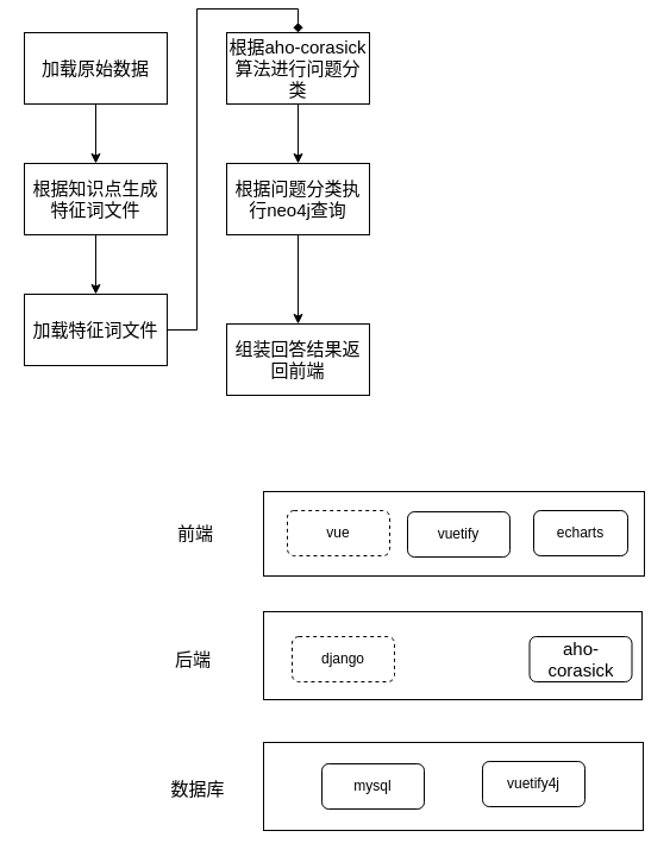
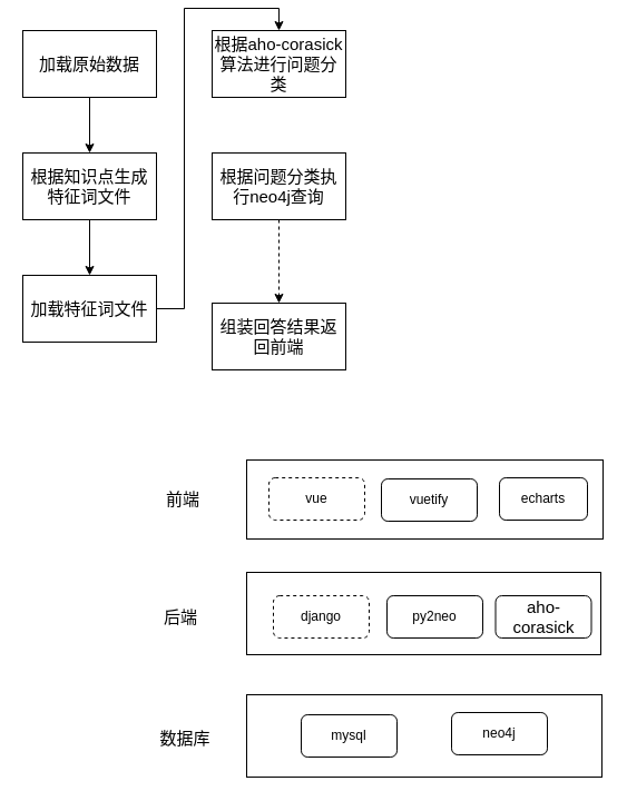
- <mxCell id="10" style="edgeStyle=orthogonalEdgeStyle;rounded=0;orthogonalLoop=1;jettySize=auto;html=1;exitX=1;exitY=0.5;exitDx=0;exitDy=0;entryX=0.5;entryY=0;entryDx=0;entryDy=0;endArrow=diamond;" edge="1" parent="1" source="11" target="3"><mxGeometry relative="1" as="geometry" /></mxCell>
+ <mxCell id="10" style="edgeStyle=orthogonalEdgeStyle;rounded=0;orthogonalLoop=1;jettySize=auto;html=1;exitX=1;exitY=0.5;exitDx=0;exitDy=0;entryX=0.5;entryY=0;entryDx=0;entryDy=0;" edge="1" parent="1" source="11" target="3"><mxGeometry relative="1" as="geometry" /></mxCell>
- <mxCell id="2" style="edgeStyle=orthogonalEdgeStyle;rounded=0;orthogonalLoop=1;jettySize=auto;html=1;exitX=0.5;exitY=1;exitDx=0;exitDy=0;entryX=0.5;entryY=0;entryDx=0;entryDy=0;" edge="1" parent="1" source="3" target="5"><mxGeometry relative="1" as="geometry" /></mxCell>
- <mxCell id="4" style="edgeStyle=orthogonalEdgeStyle;rounded=0;orthogonalLoop=1;jettySize=auto;html=1;exitX=0.5;exitY=1;exitDx=0;exitDy=0;entryX=0.5;entryY=0;entryDx=0;entryDy=0;" edge="1" parent="1" source="5" target="12"><mxGeometry relative="1" as="geometry" /></mxCell>
+ <mxCell id="4" style="edgeStyle=orthogonalEdgeStyle;rounded=0;orthogonalLoop=1;jettySize=auto;html=1;exitX=0.5;exitY=1;exitDx=0;exitDy=0;entryX=0.5;entryY=0;entryDx=0;entryDy=0;dashed=1;" edge="1" parent="1" source="5" target="12"><mxGeometry relative="1" as="geometry" /></mxCell>
+ <mxCell id="23" value="py2neo" style="rounded=1;whiteSpace=wrap;html=1;" vertex="1" parent="1"><mxGeometry x="347" y="528" width="86" height="38" as="geometry" /></mxCell>
- <mxCell id="26" value="vuetify4j" style="rounded=1;whiteSpace=wrap;html=1;" vertex="1" parent="1"><mxGeometry x="405" y="633" width="86" height="38" as="geometry" /></mxCell>
+ <mxCell id="26" value="neo4j" style="rounded=1;whiteSpace=wrap;html=1;" vertex="1" parent="1"><mxGeometry x="405" y="633" width="86" height="38" as="geometry" /></mxCell>
